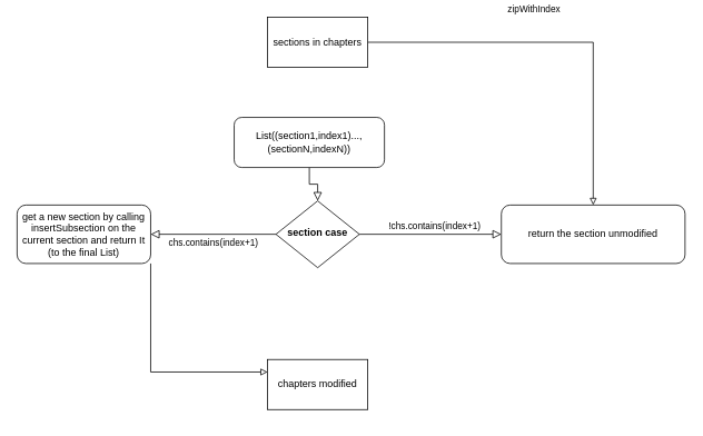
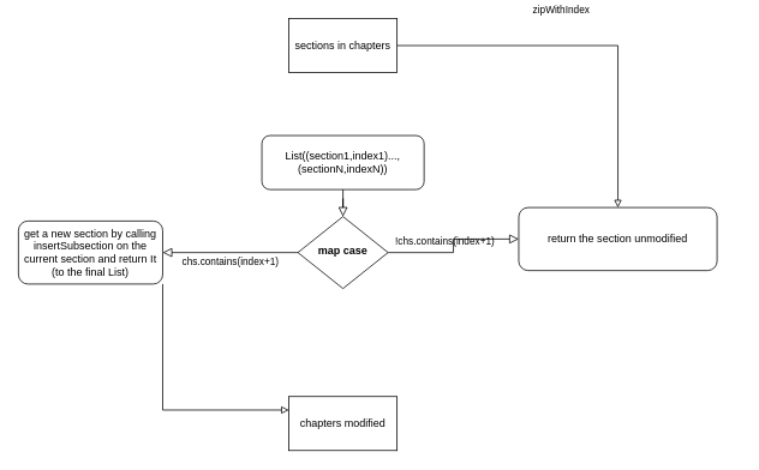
- <mxCell id="3" value="List((section1,index1)...,(sectionN,indexN))" style="rounded=1;whiteSpace=wrap;html=1;fontSize=12;glass=0;strokeWidth=1;shadow=0;" parent="1" vertex="1"><mxGeometry x="280" y="140" width="180" height="60" as="geometry" /></mxCell>
+ <mxCell id="3" value="List((section1,index1)...,(sectionN,indexN))" style="rounded=1;whiteSpace=wrap;html=1;fontSize=12;glass=0;strokeWidth=1;shadow=0;" parent="1" vertex="1"><mxGeometry x="290" y="150" width="180" height="60" as="geometry" /></mxCell>
- <mxCell id="5" value="&lt;b&gt;section case&lt;br&gt;&lt;/b&gt;" style="rhombus;whiteSpace=wrap;html=1;shadow=0;fontFamily=Helvetica;fontSize=12;align=center;strokeWidth=1;spacing=6;spacingTop=-4;" parent="1" vertex="1"><mxGeometry x="330" y="240" width="100" height="80" as="geometry" /></mxCell>
+ <mxCell id="5" value="&lt;b&gt;map case&lt;br&gt;&lt;/b&gt;" style="rhombus;whiteSpace=wrap;html=1;shadow=0;fontFamily=Helvetica;fontSize=12;align=center;strokeWidth=1;spacing=6;spacingTop=-4;" parent="1" vertex="1"><mxGeometry x="330" y="240" width="100" height="80" as="geometry" /></mxCell>
- <mxCell id="6" value="return the section unmodified" style="rounded=1;whiteSpace=wrap;html=1;fontSize=12;glass=0;strokeWidth=1;shadow=0;" parent="1" vertex="1"><mxGeometry x="600" y="245" width="220" height="70" as="geometry" /></mxCell>
+ <mxCell id="6" value="return the section unmodified" style="rounded=1;whiteSpace=wrap;html=1;fontSize=12;glass=0;strokeWidth=1;shadow=0;" parent="1" vertex="1"><mxGeometry x="575" y="230" width="220" height="70" as="geometry" /></mxCell>
- <mxCell id="12" value="chapters modified" style="rounded=0;whiteSpace=wrap;html=1;" vertex="1" parent="1"><mxGeometry x="320" y="430" width="120" height="60" as="geometry" /></mxCell>
+ <mxCell id="12" value="chapters modified" style="rounded=0;whiteSpace=wrap;html=1;" vertex="1" parent="1"><mxGeometry x="320" y="440" width="120" height="60" as="geometry" /></mxCell>
